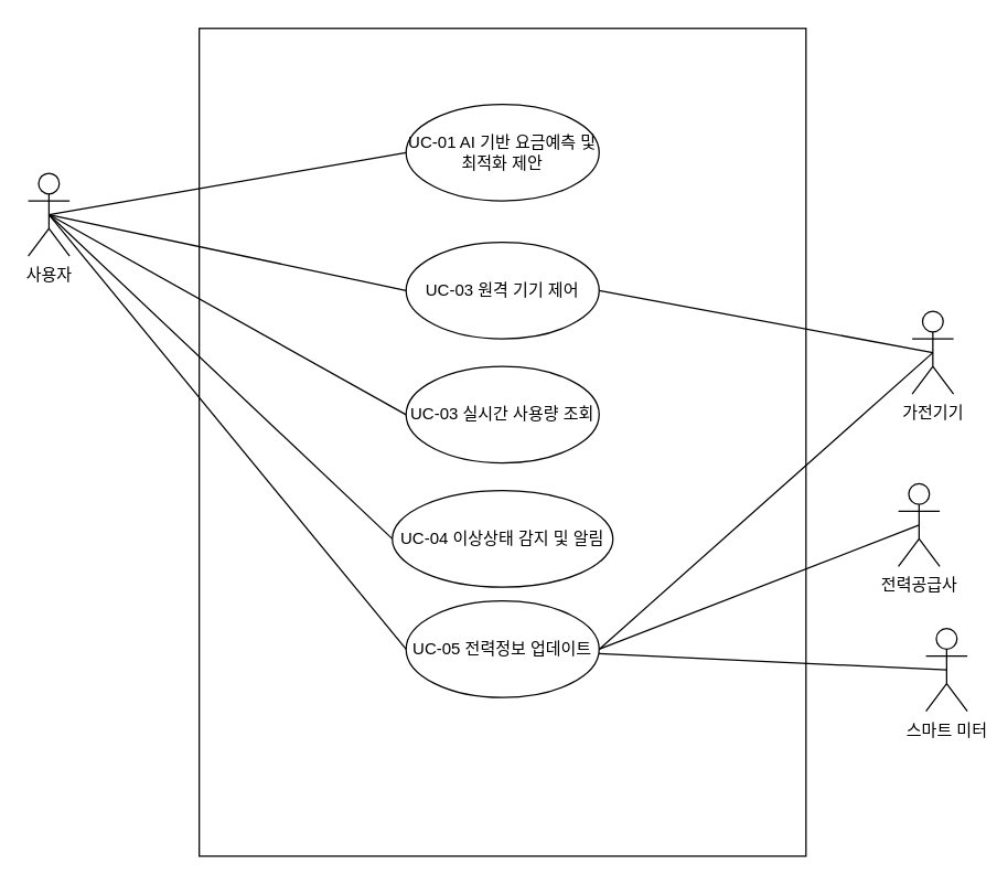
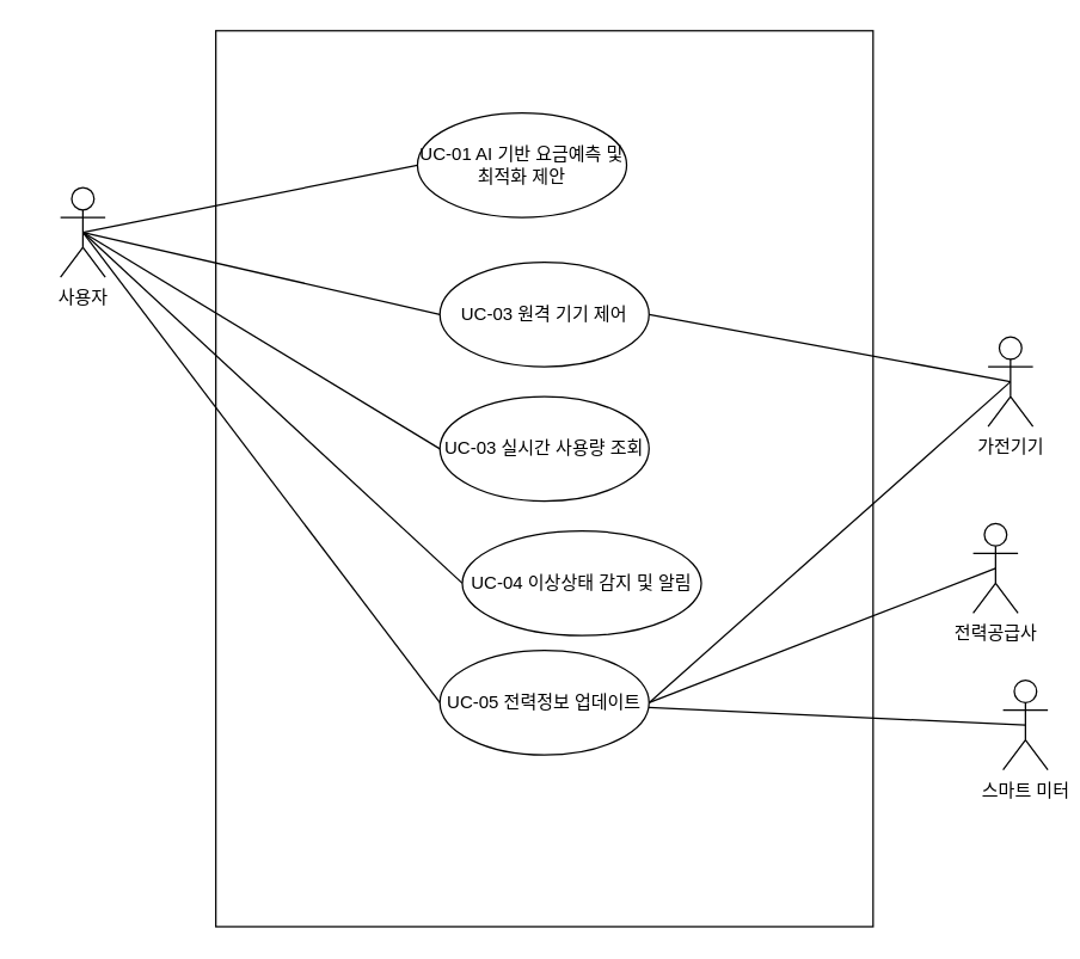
- <mxCell id="13" value="UC-01 AI 기반 요금예측 및 최적화 제안" style="ellipse;whiteSpace=wrap;html=1;" vertex="1" parent="1"><mxGeometry x="294" y="75" width="140" height="70" as="geometry" /></mxCell>
+ <mxCell id="13" value="UC-01 AI 기반 요금예측 및 최적화 제안" style="ellipse;whiteSpace=wrap;html=1;" vertex="1" parent="1"><mxGeometry x="279" y="75" width="140" height="70" as="geometry" /></mxCell>
- <mxCell id="8" value="사용자" style="shape=umlActor;verticalLabelPosition=bottom;verticalAlign=top;html=1;" vertex="1" parent="1"><mxGeometry x="20" y="125" width="30" height="60" as="geometry" /></mxCell>
+ <mxCell id="8" value="사용자" style="shape=umlActor;verticalLabelPosition=bottom;verticalAlign=top;html=1;" vertex="1" parent="1"><mxGeometry x="40" y="125" width="30" height="60" as="geometry" /></mxCell>
- <mxCell id="18" value="UC-04 이상상태 감지 및 알림" style="ellipse;whiteSpace=wrap;html=1;" vertex="1" parent="1"><mxGeometry x="284" y="355" width="160" height="70" as="geometry" /></mxCell>
+ <mxCell id="18" value="UC-04 이상상태 감지 및 알림" style="ellipse;whiteSpace=wrap;html=1;" vertex="1" parent="1"><mxGeometry x="309" y="355" width="160" height="70" as="geometry" /></mxCell>
